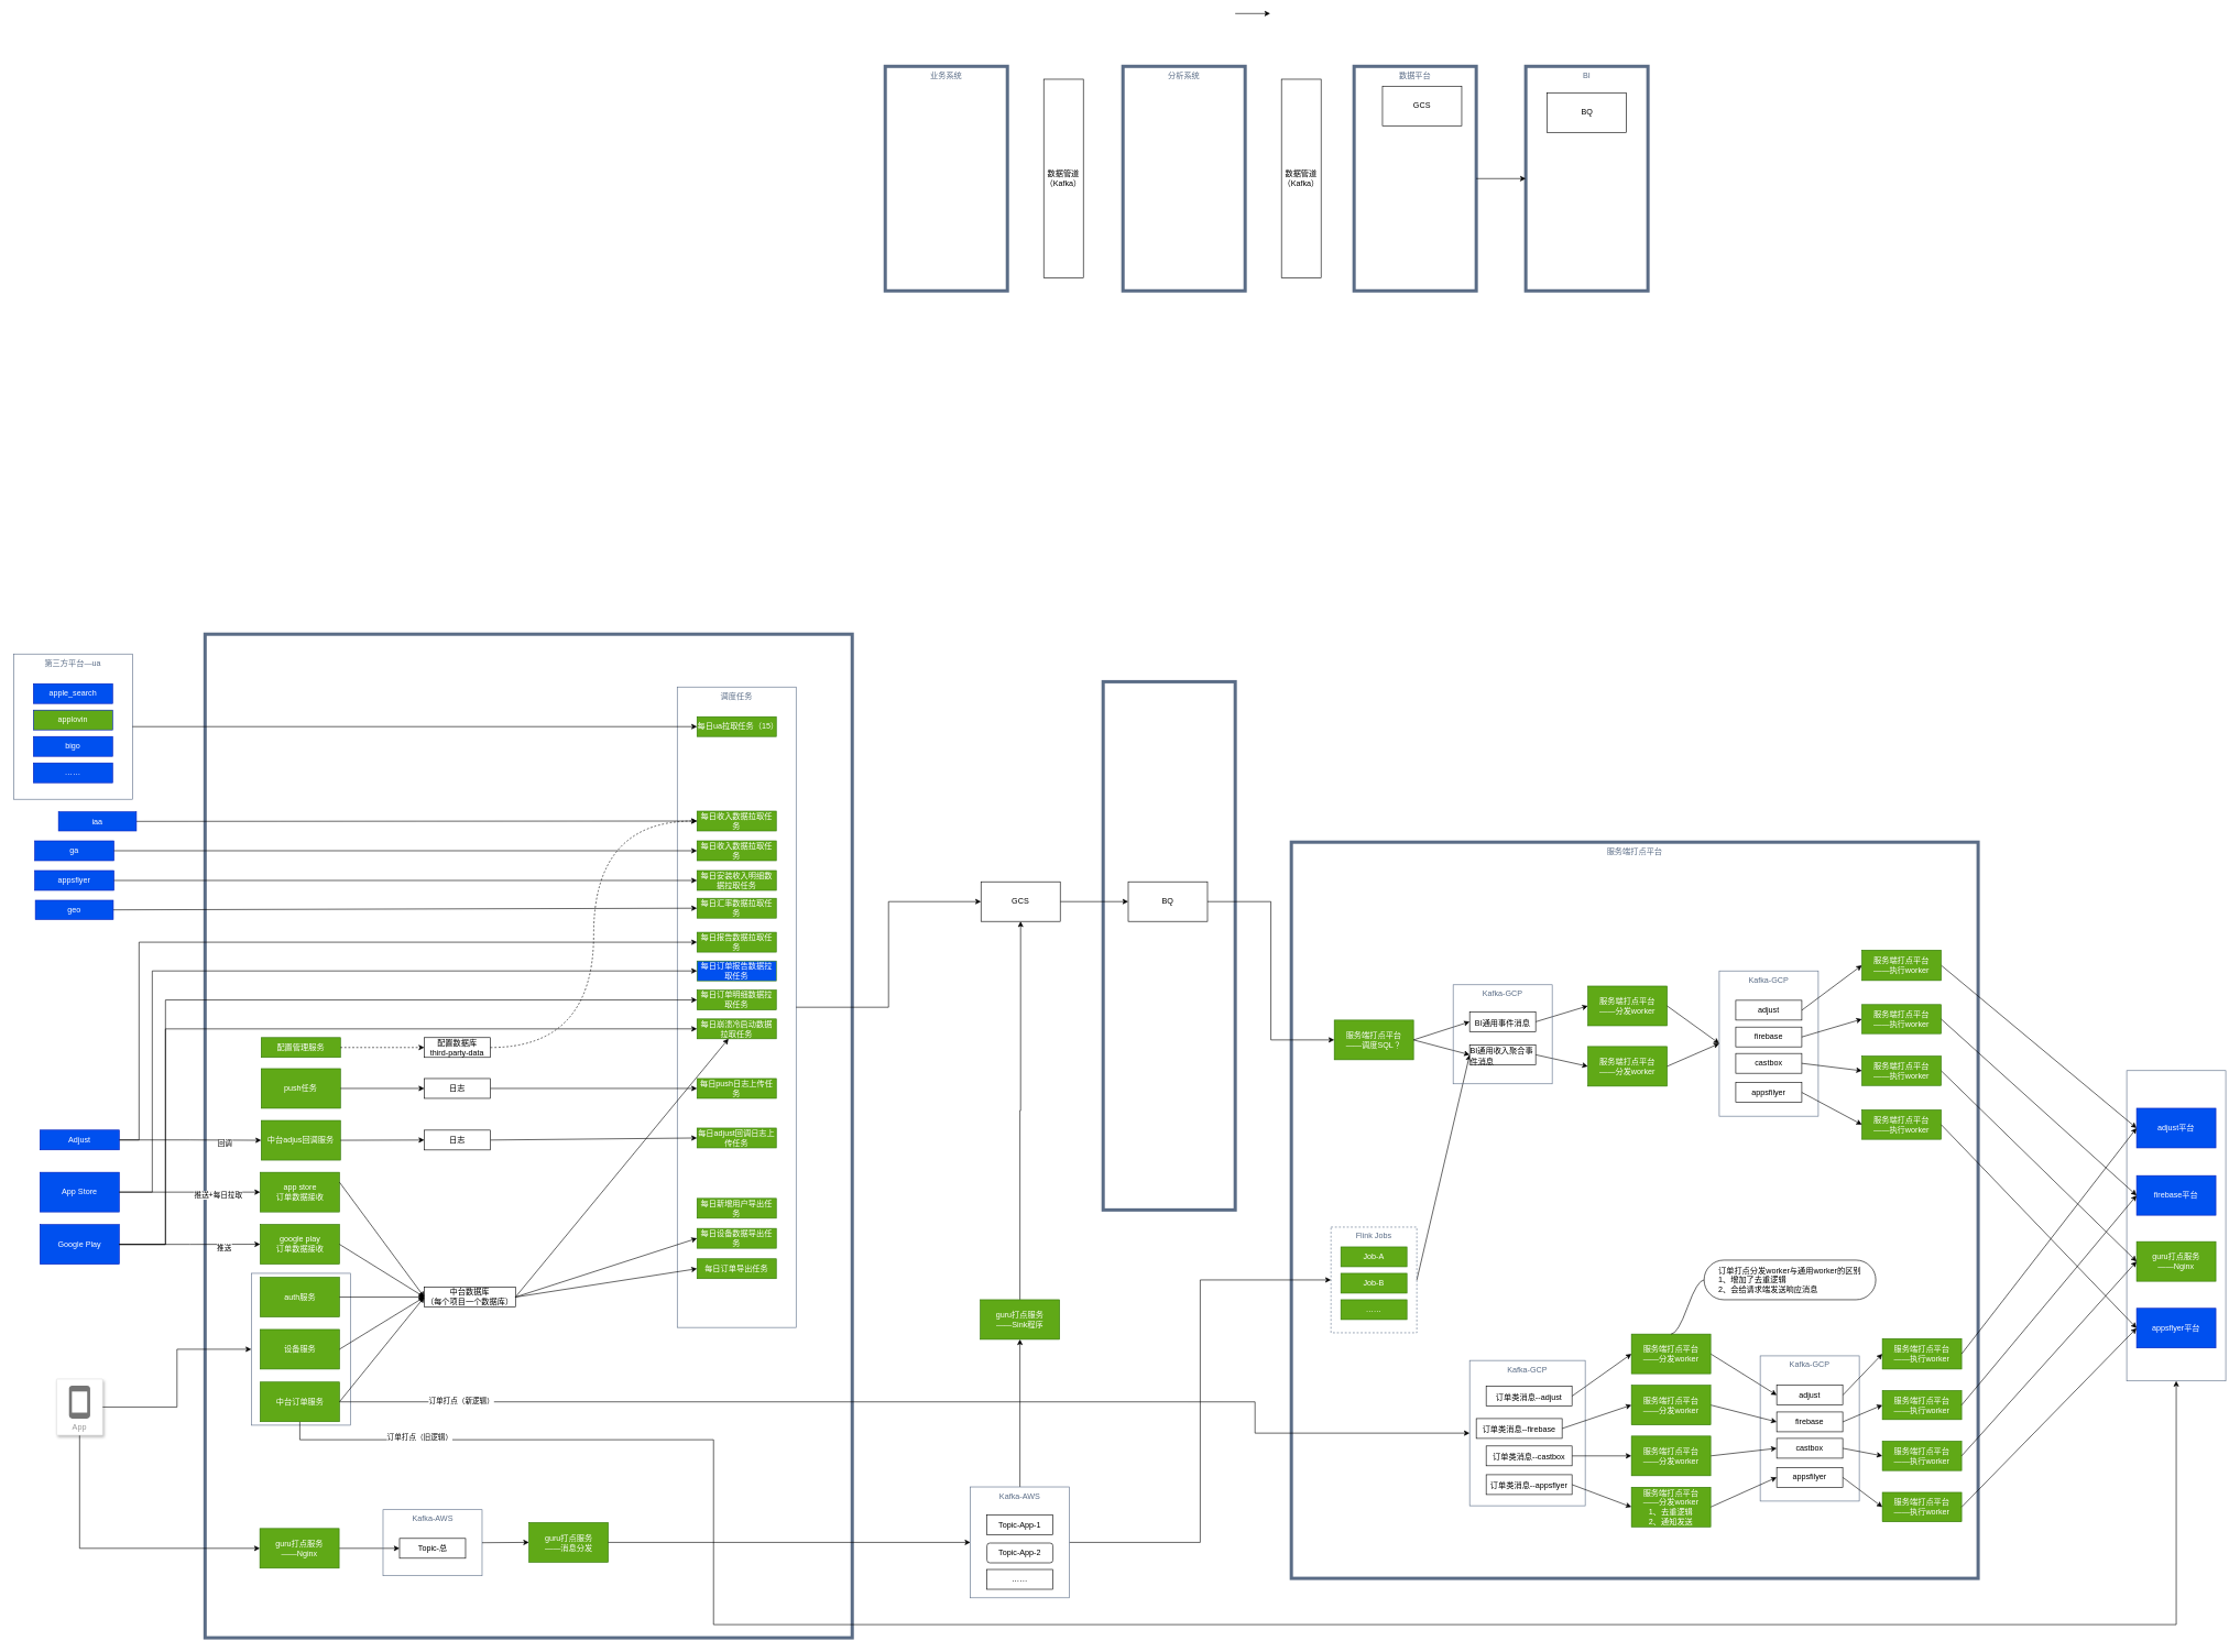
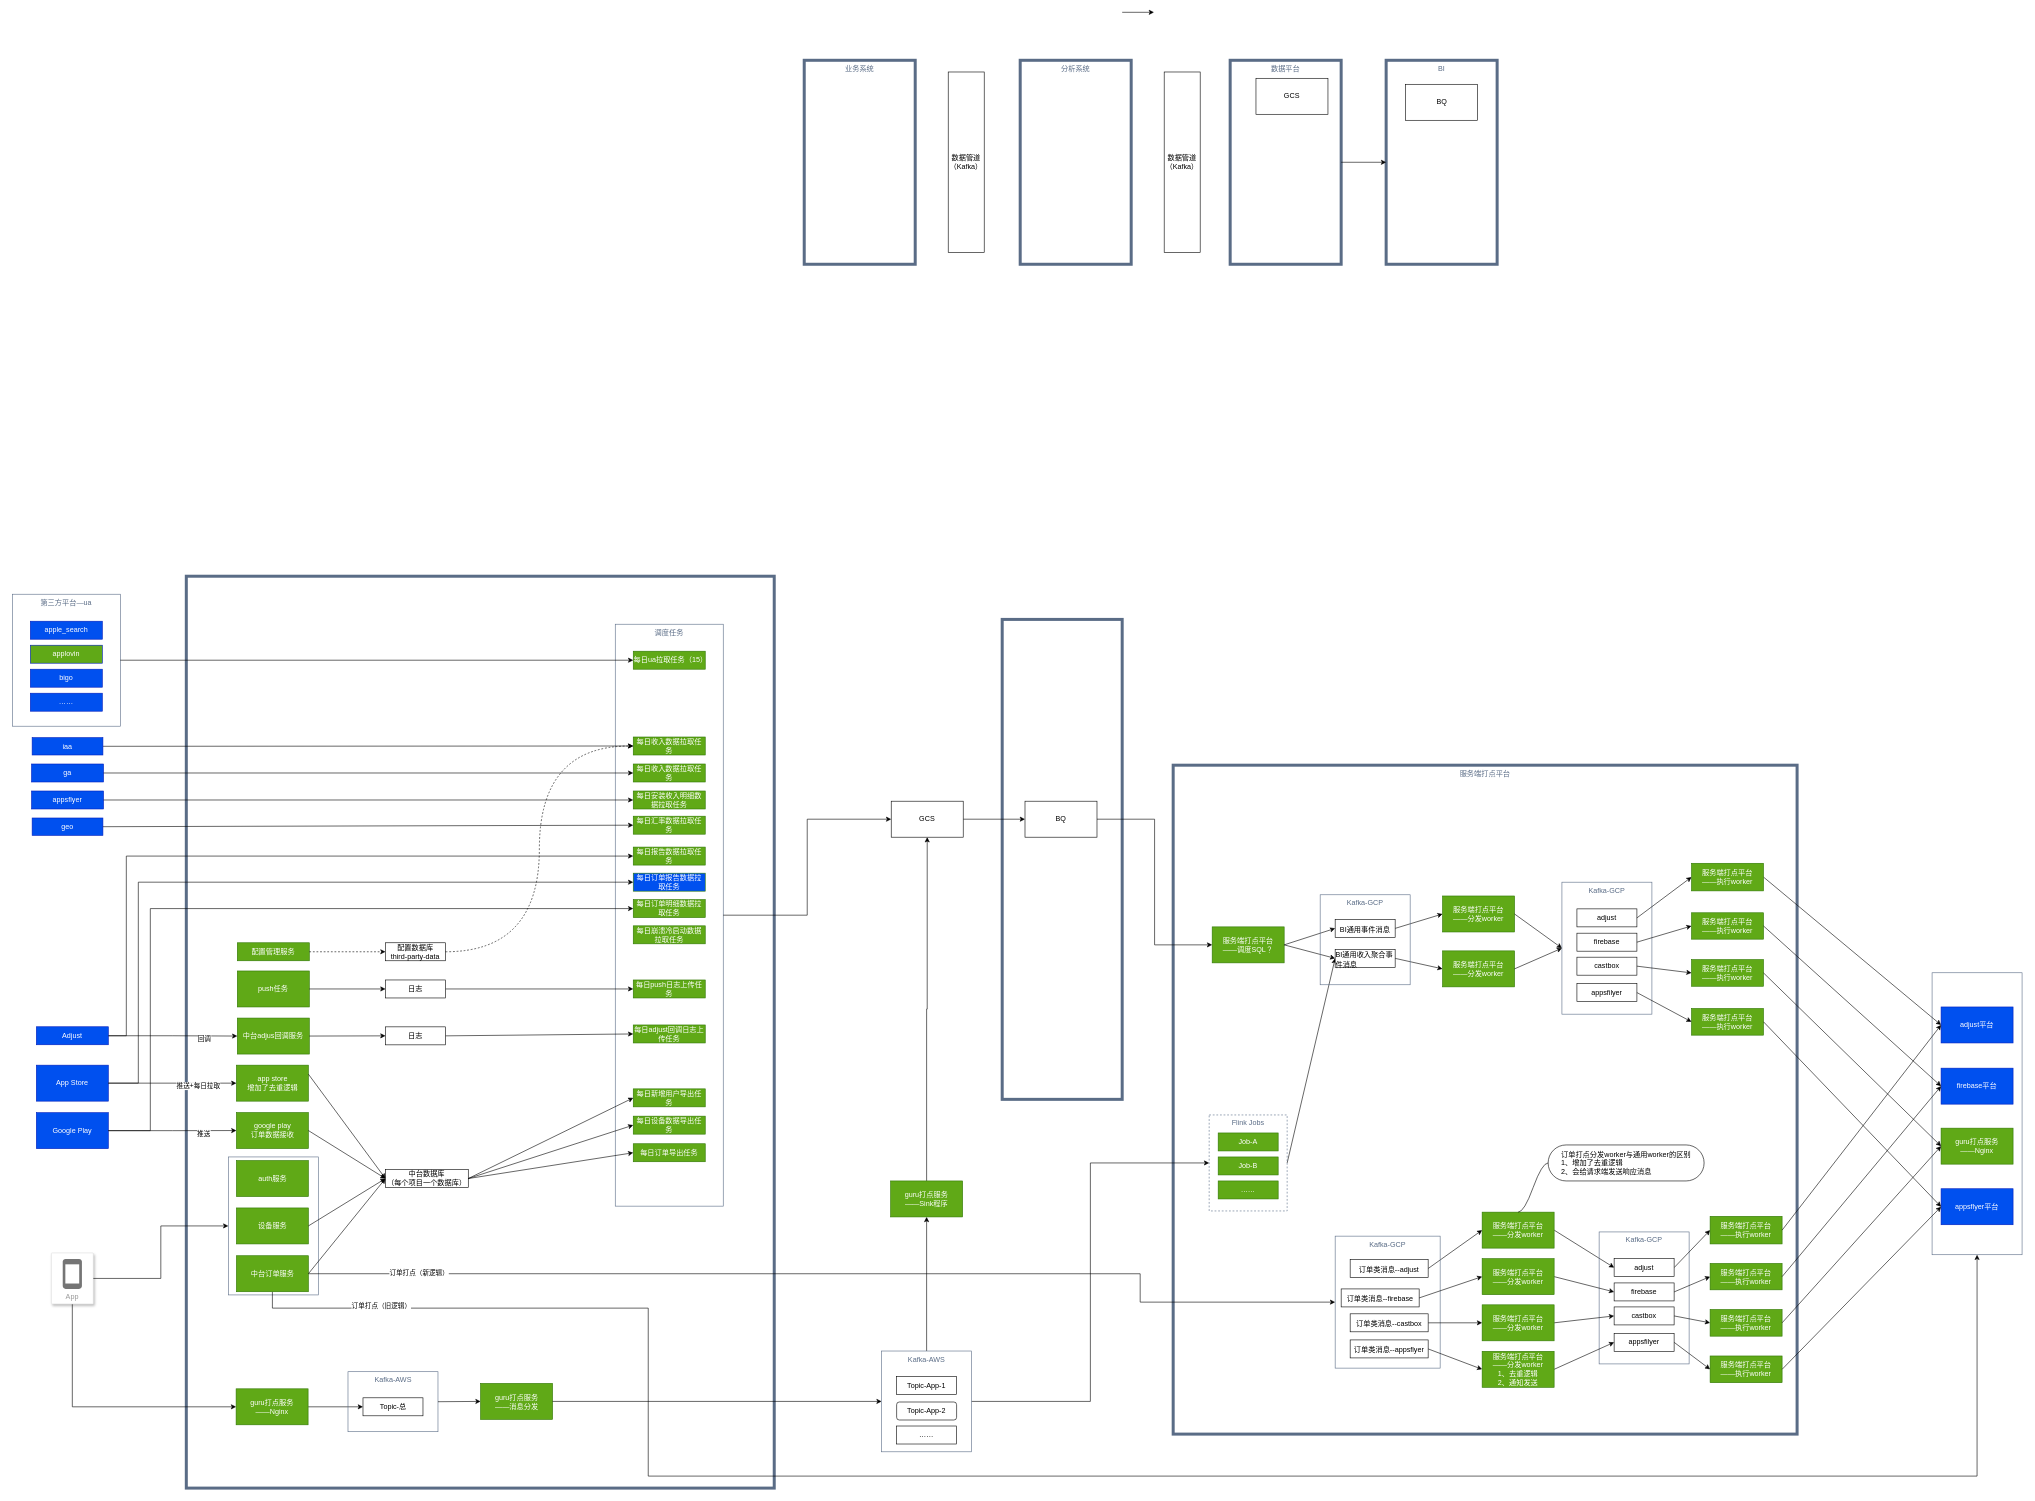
- <mxCell id="171" value="iaa" style="rounded=0;whiteSpace=wrap;html=1;fillColor=#0050ef;fontColor=#ffffff;strokeColor=#001DBC;" parent="1" vertex="1"><mxGeometry x="88" y="1229" width="118" height="29" as="geometry" /></mxCell>
+ <mxCell id="171" value="iaa" style="rounded=0;whiteSpace=wrap;html=1;fillColor=#0050ef;fontColor=#ffffff;strokeColor=#001DBC;" parent="1" vertex="1"><mxGeometry x="53" y="1229" width="118" height="29" as="geometry" /></mxCell>
- <mxCell id="154" value="" style="rounded=0;orthogonalLoop=1;jettySize=auto;html=1;exitX=1;exitY=0.5;exitDx=0;exitDy=0;entryX=0;entryY=0.5;entryDx=0;entryDy=0;edgeStyle=orthogonalEdgeStyle;" parent="1" source="101" target="51" edge="1"><mxGeometry x="0.002" relative="1" as="geometry"><mxPoint x="629" y="1695" as="sourcePoint" /><mxPoint x="1120" y="1560" as="targetPoint" /><Array as="points"><mxPoint x="250" y="1884" /><mxPoint x="250" y="1558" /></Array><mxPoint as="offset" /></mxGeometry></mxCell>
- <mxCell id="175" value="" style="rounded=0;orthogonalLoop=1;jettySize=auto;html=1;exitX=1;exitY=0.5;exitDx=0;exitDy=0;" parent="1" source="62" target="51" edge="1"><mxGeometry relative="1" as="geometry"><mxPoint x="752" y="1758" as="sourcePoint" /><mxPoint x="1228" y="1587" as="targetPoint" /></mxGeometry></mxCell>
+ <mxCell id="175" value="" style="rounded=0;orthogonalLoop=1;jettySize=auto;html=1;exitX=1;exitY=0.5;exitDx=0;exitDy=0;entryX=0;entryY=0.5;entryDx=0;entryDy=0;" parent="1" source="62" target="173" edge="1"><mxGeometry relative="1" as="geometry"><mxPoint x="752" y="1758" as="sourcePoint" /><mxPoint x="1228" y="1587" as="targetPoint" /></mxGeometry></mxCell>
- <mxCell id="169" value="app store&lt;div&gt;订单数据接收&lt;/div&gt;" style="rounded=0;whiteSpace=wrap;html=1;fillColor=#60a917;strokeColor=#2D7600;fontColor=#ffffff;" parent="1" vertex="1"><mxGeometry x="393.5" y="1775" width="120" height="60" as="geometry" /></mxCell>
+ <mxCell id="169" value="app store&lt;div&gt;增加了去重逻辑&lt;/div&gt;" style="rounded=0;whiteSpace=wrap;html=1;fillColor=#60a917;strokeColor=#2D7600;fontColor=#ffffff;" parent="1" vertex="1"><mxGeometry x="393.5" y="1775" width="120" height="60" as="geometry" /></mxCell>
- <mxCell id="165" value="" style="rounded=0;orthogonalLoop=1;jettySize=auto;html=1;exitX=1;exitY=0.5;exitDx=0;exitDy=0;entryX=0;entryY=0.5;entryDx=0;entryDy=0;" parent="1" source="162" target="62" edge="1"><mxGeometry relative="1" as="geometry"><mxPoint x="534" y="2143" as="sourcePoint" /><mxPoint x="662" y="1768" as="targetPoint" /></mxGeometry></mxCell>
